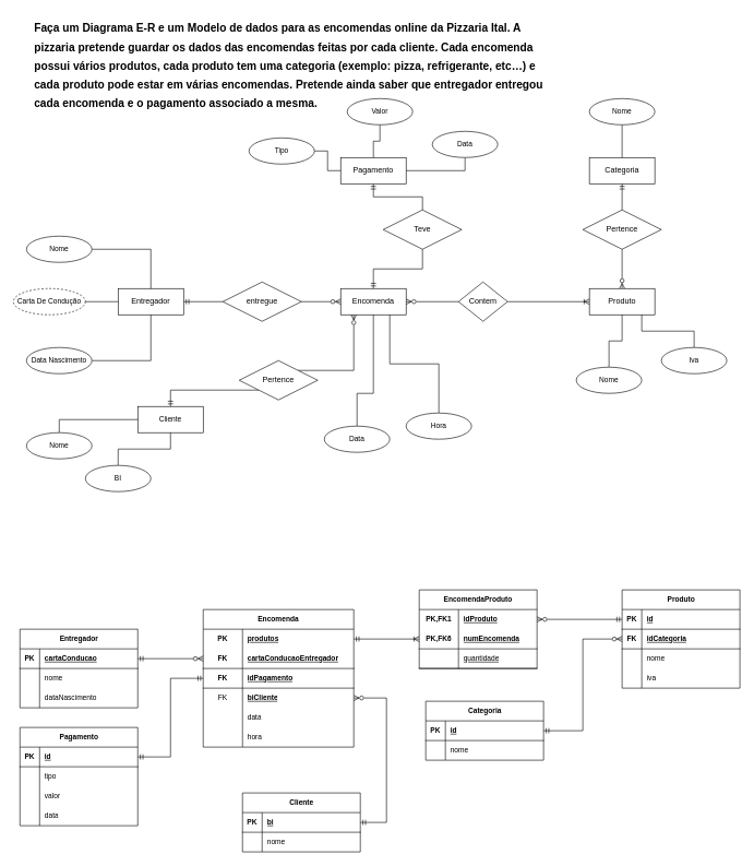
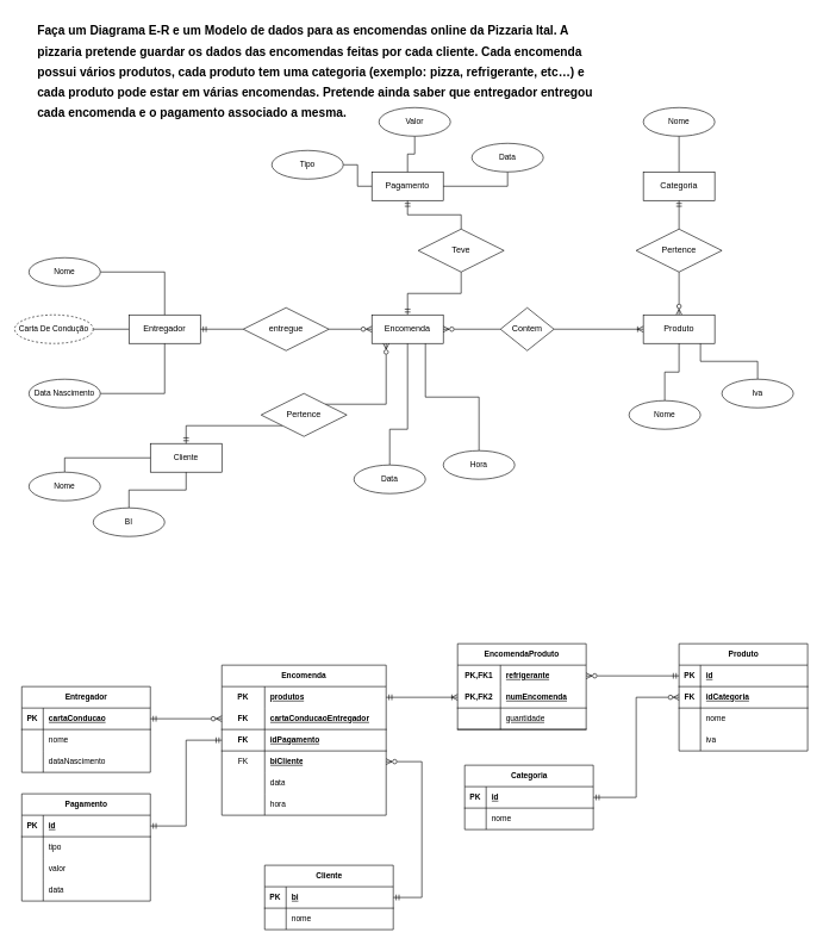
- <mxCell id="109" value="idProduto" style="shape=partialRectangle;connectable=0;fillColor=none;top=0;left=0;bottom=0;right=0;align=left;spacingLeft=6;fontStyle=5;overflow=hidden;html=1;whiteSpace=wrap;fontFamily=Helvetica;fontSize=11;fontColor=default;labelBackgroundColor=default;" vertex="1" parent="107"><mxGeometry x="60" width="120" height="30" as="geometry"><mxRectangle width="120" height="30" as="alternateBounds" /></mxGeometry></mxCell>
+ <mxCell id="109" value="refrigerante" style="shape=partialRectangle;connectable=0;fillColor=none;top=0;left=0;bottom=0;right=0;align=left;spacingLeft=6;fontStyle=5;overflow=hidden;html=1;whiteSpace=wrap;fontFamily=Helvetica;fontSize=11;fontColor=default;labelBackgroundColor=default;" vertex="1" parent="107"><mxGeometry x="60" width="120" height="30" as="geometry"><mxRectangle width="120" height="30" as="alternateBounds" /></mxGeometry></mxCell>
- <mxCell id="111" value="PK,FK6" style="shape=partialRectangle;connectable=0;fillColor=none;top=0;left=0;bottom=0;right=0;fontStyle=1;overflow=hidden;html=1;whiteSpace=wrap;fontFamily=Helvetica;fontSize=11;fontColor=default;labelBackgroundColor=default;" vertex="1" parent="110"><mxGeometry width="60" height="30" as="geometry"><mxRectangle width="60" height="30" as="alternateBounds" /></mxGeometry></mxCell>
+ <mxCell id="111" value="PK,FK2" style="shape=partialRectangle;connectable=0;fillColor=none;top=0;left=0;bottom=0;right=0;fontStyle=1;overflow=hidden;html=1;whiteSpace=wrap;fontFamily=Helvetica;fontSize=11;fontColor=default;labelBackgroundColor=default;" vertex="1" parent="110"><mxGeometry width="60" height="30" as="geometry"><mxRectangle width="60" height="30" as="alternateBounds" /></mxGeometry></mxCell>
